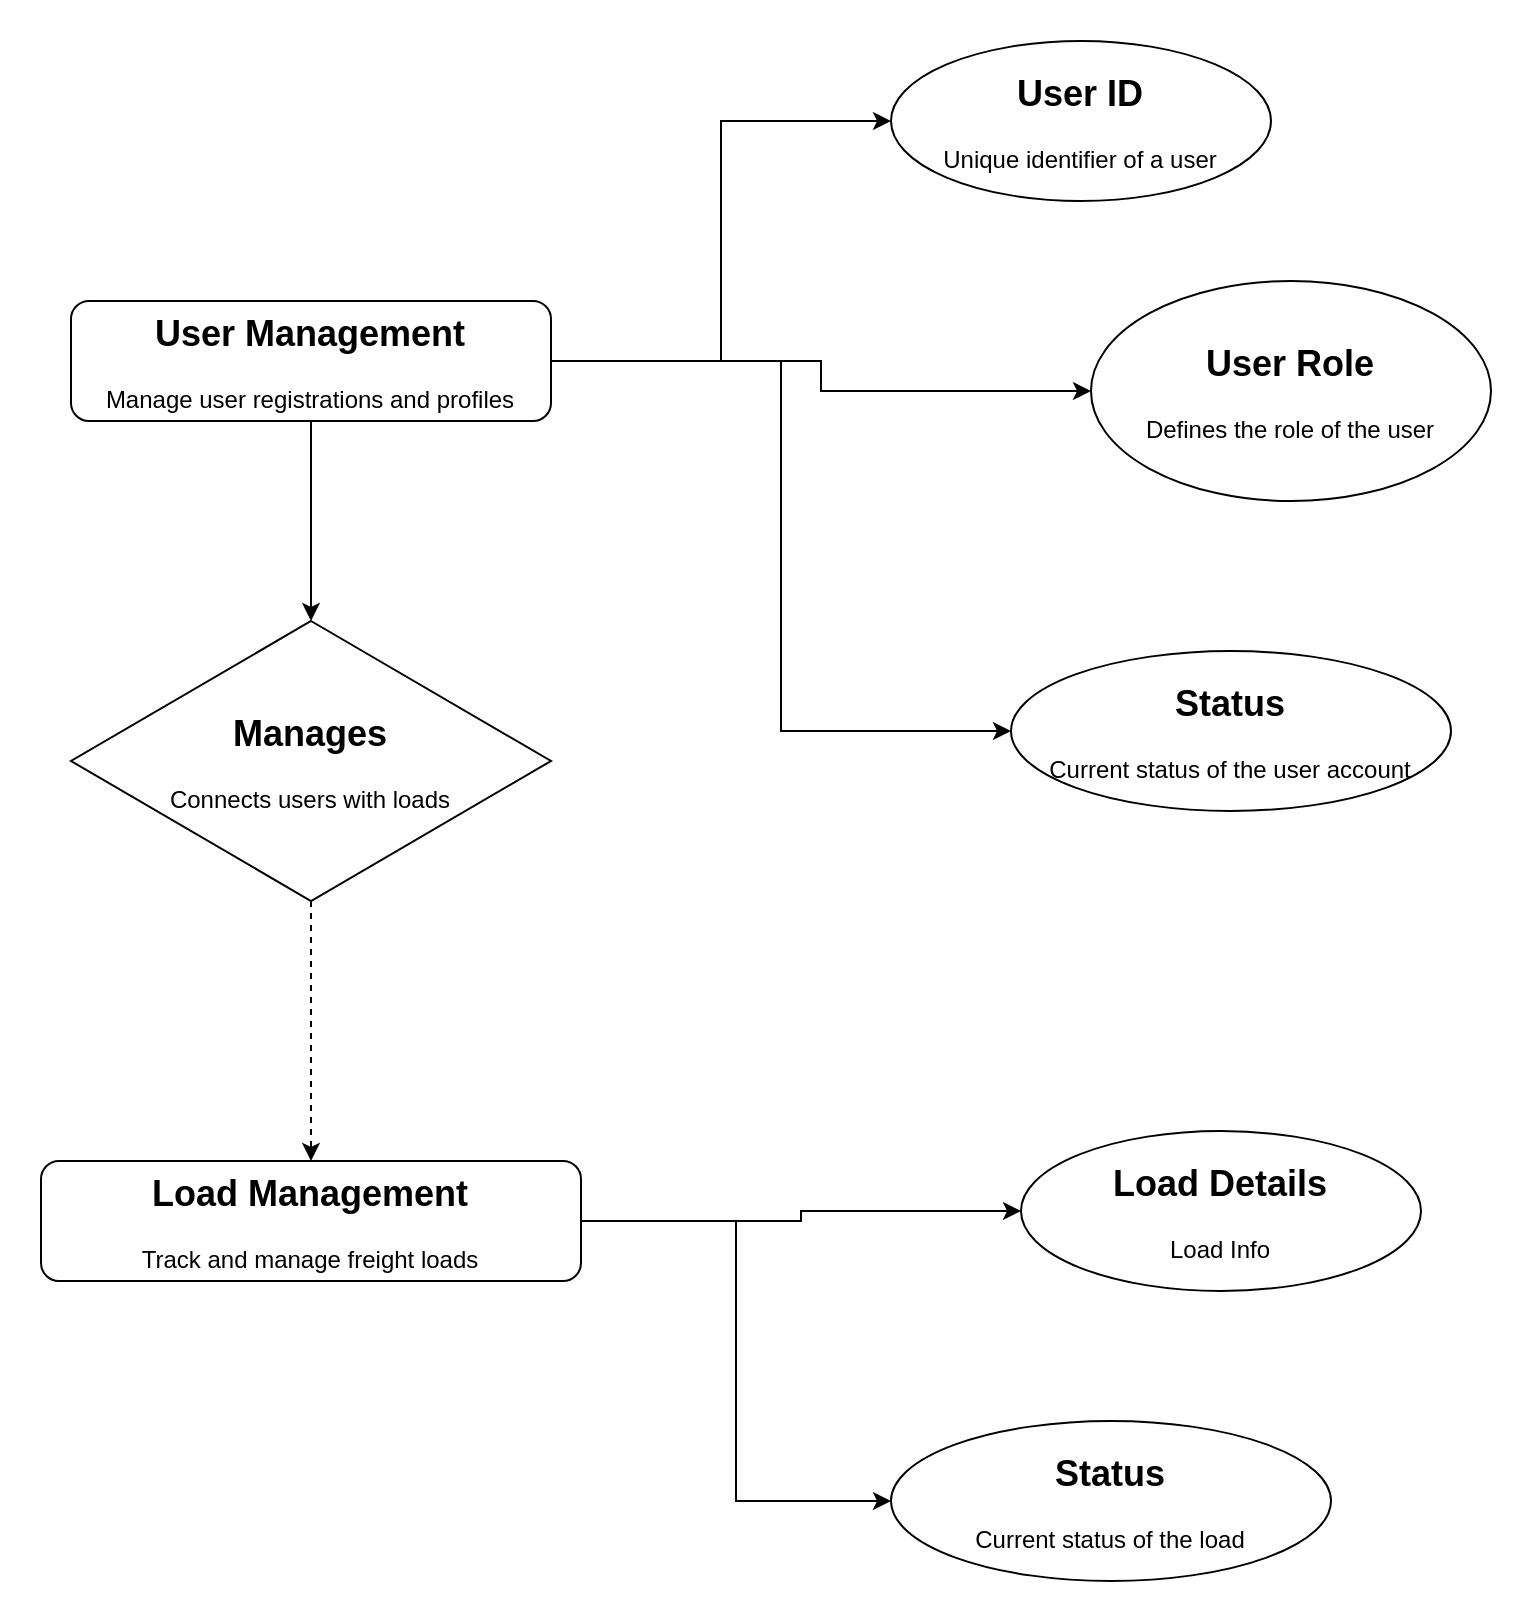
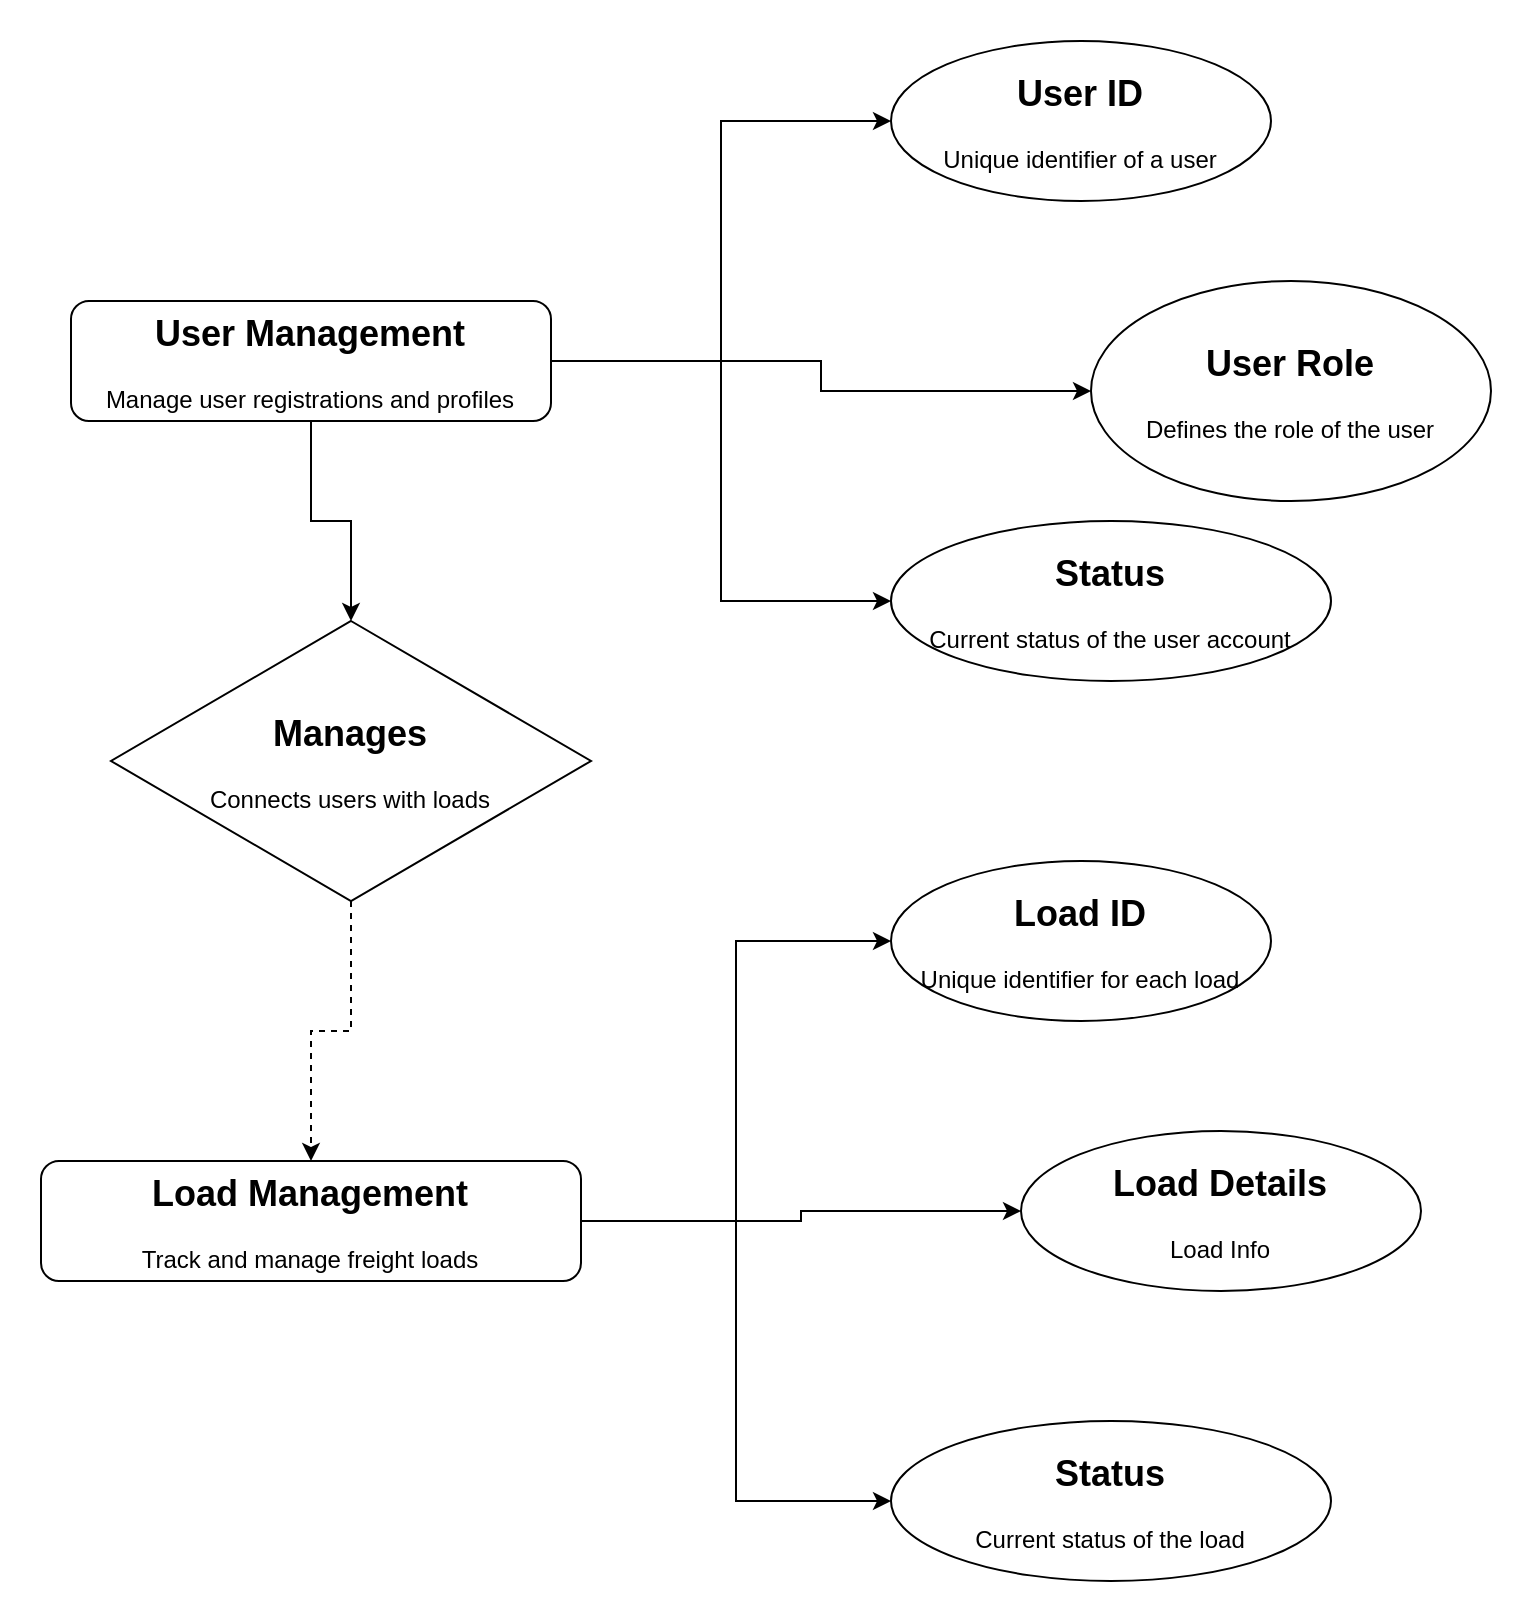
- <mxCell id="12" value="&lt;h2 data-pm-slice=&quot;1 1 []&quot;&gt;Status&lt;/h2&gt;&lt;p data-pm-slice=&quot;1 1 []&quot;&gt;Current status of the user account&lt;/p&gt;" style="ellipse;whiteSpace=wrap;html=1;" vertex="1" parent="1"><mxGeometry x="505" y="325" width="220" height="80" as="geometry" /></mxCell>
+ <mxCell id="12" value="&lt;h2 data-pm-slice=&quot;1 1 []&quot;&gt;Status&lt;/h2&gt;&lt;p data-pm-slice=&quot;1 1 []&quot;&gt;Current status of the user account&lt;/p&gt;" style="ellipse;whiteSpace=wrap;html=1;" vertex="1" parent="1"><mxGeometry x="445" y="260" width="220" height="80" as="geometry" /></mxCell>
- <mxCell id="15" value="&lt;h2 data-pm-slice=&quot;1 1 []&quot;&gt;Manages&lt;/h2&gt;&lt;p&gt;Connects users with loads&lt;/p&gt;" style="rhombus;whiteSpace=wrap;html=1;" vertex="1" parent="1"><mxGeometry x="35" y="310" width="240" height="140" as="geometry" /></mxCell>
+ <mxCell id="15" value="&lt;h2 data-pm-slice=&quot;1 1 []&quot;&gt;Manages&lt;/h2&gt;&lt;p&gt;Connects users with loads&lt;/p&gt;" style="rhombus;whiteSpace=wrap;html=1;" vertex="1" parent="1"><mxGeometry x="55" y="310" width="240" height="140" as="geometry" /></mxCell>
+ <mxCell id="16" value="&lt;h2 data-pm-slice=&quot;1 1 []&quot;&gt;Load ID&lt;/h2&gt;&lt;p&gt;Unique identifier for each load&lt;/p&gt;" style="ellipse;whiteSpace=wrap;html=1;" vertex="1" parent="1"><mxGeometry x="445" y="430" width="190" height="80" as="geometry" /></mxCell>
+ <mxCell id="6" style="edgeStyle=orthogonalEdgeStyle;rounded=0;orthogonalLoop=1;jettySize=auto;html=1;entryX=0;entryY=0.5;entryDx=0;entryDy=0;" edge="1" parent="1" source="9" target="16"><mxGeometry relative="1" as="geometry" /></mxCell>
